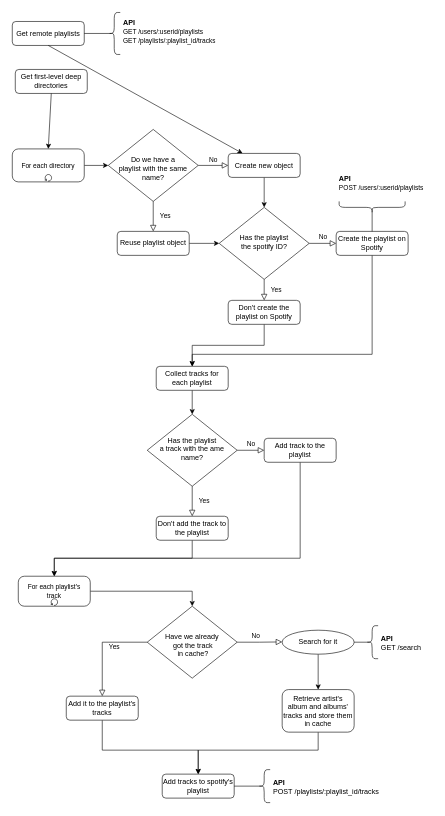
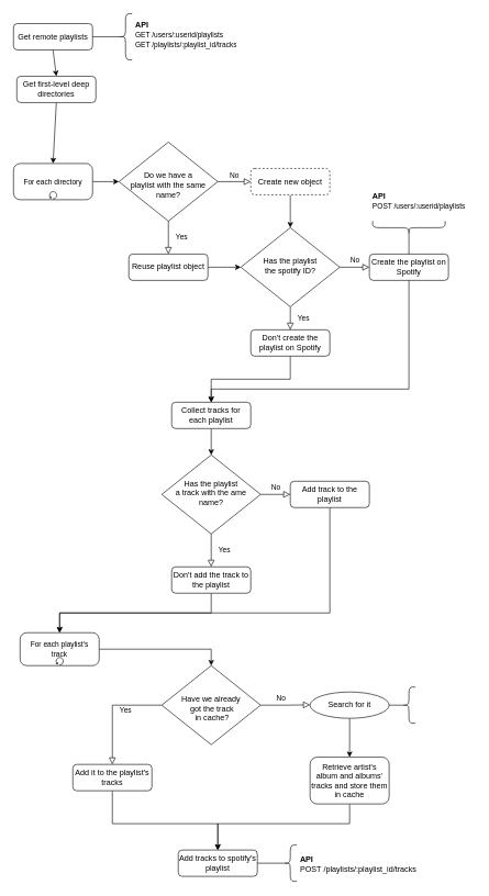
- <mxCell id="7" value="" style="endArrow=classic;html=1;rounded=0;fontSize=11;exitX=0.5;exitY=1;exitDx=0;exitDy=0;" edge="1" parent="1" source="2" target="15"><mxGeometry width="50" height="50" relative="1" as="geometry"><mxPoint x="250" y="375" as="sourcePoint" /><mxPoint x="300" y="325" as="targetPoint" /></mxGeometry></mxCell>
+ <mxCell id="7" value="" style="endArrow=classic;html=1;rounded=0;fontSize=11;exitX=0.5;exitY=1;exitDx=0;exitDy=0;entryX=0.5;entryY=0;entryDx=0;entryDy=0;" edge="1" parent="1" source="2" target="6"><mxGeometry width="50" height="50" relative="1" as="geometry"><mxPoint x="250" y="375" as="sourcePoint" /><mxPoint x="300" y="325" as="targetPoint" /></mxGeometry></mxCell>
- <mxCell id="15" value="Create new object" style="rounded=1;whiteSpace=wrap;html=1;fontSize=12;glass=0;strokeWidth=1;shadow=0;" vertex="1" parent="1"><mxGeometry x="380" y="255" width="120" height="40" as="geometry" /></mxCell>
+ <mxCell id="15" value="Create new object" style="rounded=1;whiteSpace=wrap;html=1;fontSize=12;glass=0;strokeWidth=1;shadow=0;dashed=1;" vertex="1" parent="1"><mxGeometry x="380" y="255" width="120" height="40" as="geometry" /></mxCell>
- <mxCell id="50" value="&lt;h1 style=&quot;line-height: 0.6;&quot;&gt;&lt;font style=&quot;&quot;&gt;&lt;span style=&quot;font-size: 12px;&quot;&gt;API&lt;br&gt;&lt;span style=&quot;font-weight: normal;&quot;&gt;GET /search&lt;/span&gt;&lt;/span&gt;&lt;/font&gt;&amp;nbsp;&lt;span style=&quot;font-size: 12px; background-color: initial; font-weight: normal;&quot;&gt;&amp;nbsp;&lt;/span&gt;&lt;/h1&gt;" style="text;html=1;strokeColor=none;fillColor=none;spacing=5;spacingTop=-20;whiteSpace=wrap;overflow=hidden;rounded=0;" vertex="1" parent="1"><mxGeometry x="630" y="1047.5" width="90" height="45" as="geometry" /></mxCell>
